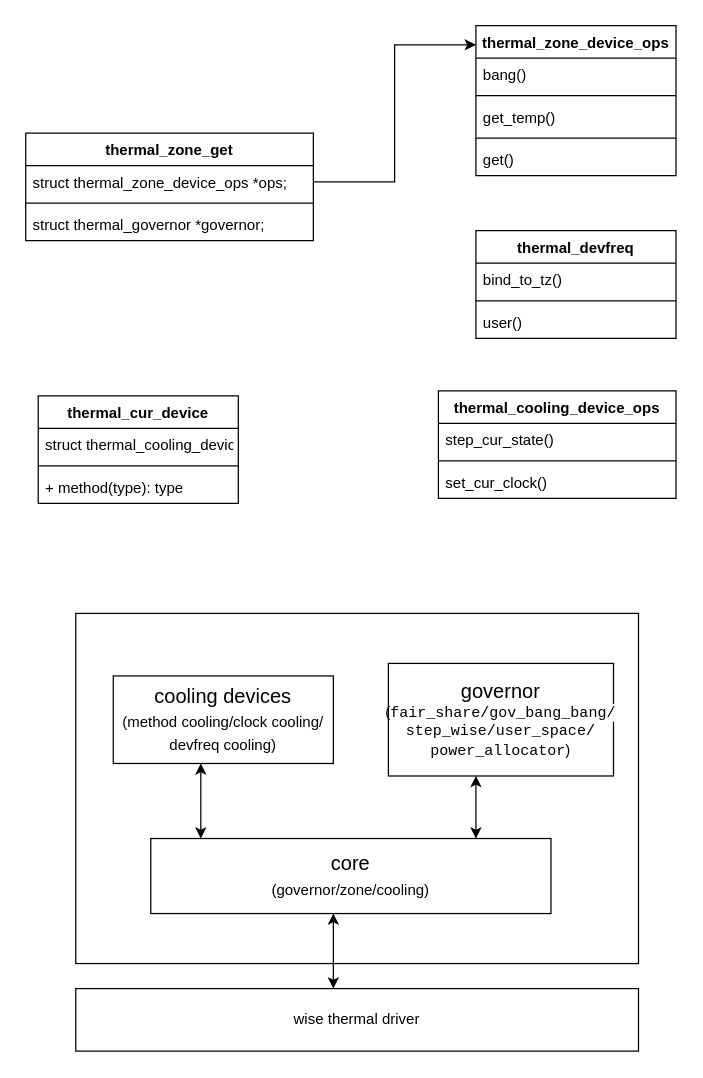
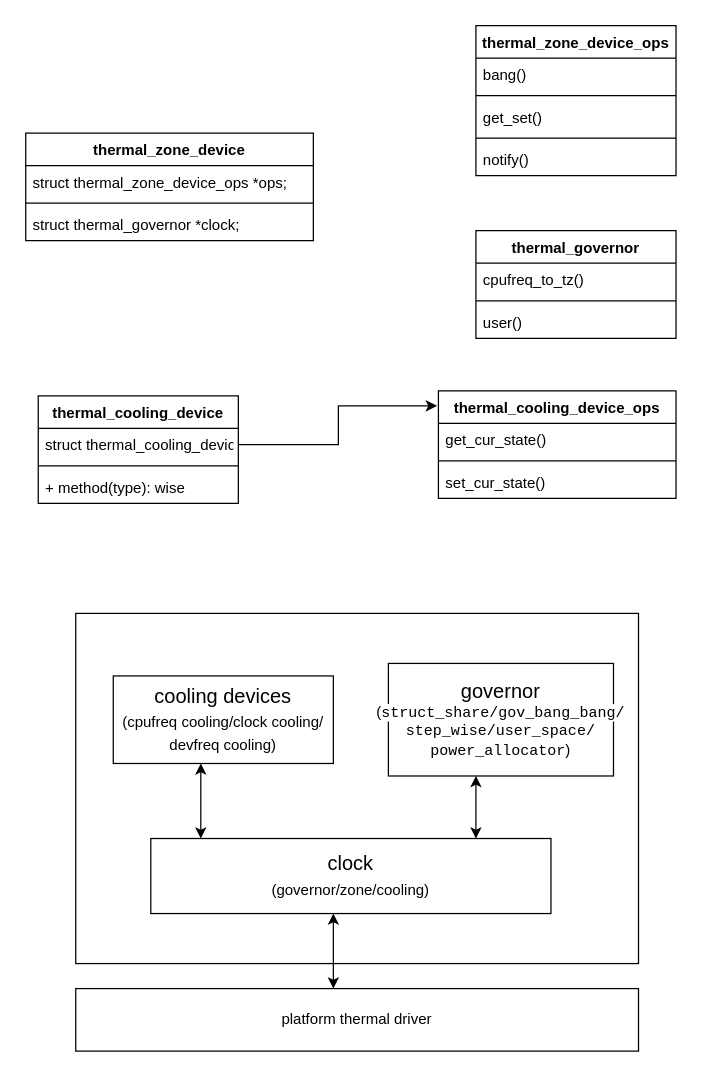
- <mxCell id="24" style="edgeStyle=orthogonalEdgeStyle;rounded=0;orthogonalLoop=1;jettySize=auto;html=1;exitX=1;exitY=0.5;exitDx=0;exitDy=0;entryX=0;entryY=0.128;entryDx=0;entryDy=0;entryPerimeter=0;fontColor=#000000;" edge="1" parent="1" source="3" target="6"><mxGeometry relative="1" as="geometry" /></mxCell>
- <mxCell id="9" value="get_temp()" style="text;strokeColor=none;fillColor=none;align=left;verticalAlign=top;spacingLeft=4;spacingRight=4;overflow=hidden;rotatable=0;points=[[0,0.5],[1,0.5]];portConstraint=eastwest;fontColor=#000000;" vertex="1" parent="6"><mxGeometry y="60" width="160" height="26" as="geometry" /></mxCell>
+ <mxCell id="9" value="get_set()" style="text;strokeColor=none;fillColor=none;align=left;verticalAlign=top;spacingLeft=4;spacingRight=4;overflow=hidden;rotatable=0;points=[[0,0.5],[1,0.5]];portConstraint=eastwest;fontColor=#000000;" vertex="1" parent="6"><mxGeometry y="60" width="160" height="26" as="geometry" /></mxCell>
- <mxCell id="2" value="thermal_zone_get" style="swimlane;fontStyle=1;align=center;verticalAlign=top;childLayout=stackLayout;horizontal=1;startSize=26;horizontalStack=0;resizeParent=1;resizeParentMax=0;resizeLast=0;collapsible=1;marginBottom=0;fontColor=#000000;" vertex="1" parent="1"><mxGeometry x="20" y="106" width="230" height="86" as="geometry" /></mxCell>
+ <mxCell id="2" value="thermal_zone_device" style="swimlane;fontStyle=1;align=center;verticalAlign=top;childLayout=stackLayout;horizontal=1;startSize=26;horizontalStack=0;resizeParent=1;resizeParentMax=0;resizeLast=0;collapsible=1;marginBottom=0;fontColor=#000000;" vertex="1" parent="1"><mxGeometry x="20" y="106" width="230" height="86" as="geometry" /></mxCell>
- <mxCell id="11" value="get()" style="text;strokeColor=none;fillColor=none;align=left;verticalAlign=top;spacingLeft=4;spacingRight=4;overflow=hidden;rotatable=0;points=[[0,0.5],[1,0.5]];portConstraint=eastwest;fontColor=#000000;" vertex="1" parent="6"><mxGeometry y="94" width="160" height="26" as="geometry" /></mxCell>
+ <mxCell id="11" value="notify()" style="text;strokeColor=none;fillColor=none;align=left;verticalAlign=top;spacingLeft=4;spacingRight=4;overflow=hidden;rotatable=0;points=[[0,0.5],[1,0.5]];portConstraint=eastwest;fontColor=#000000;" vertex="1" parent="6"><mxGeometry y="94" width="160" height="26" as="geometry" /></mxCell>
- <mxCell id="5" value="struct thermal_governor *governor;" style="text;strokeColor=none;fillColor=none;align=left;verticalAlign=top;spacingLeft=4;spacingRight=4;overflow=hidden;rotatable=0;points=[[0,0.5],[1,0.5]];portConstraint=eastwest;fontColor=#000000;" vertex="1" parent="2"><mxGeometry y="60" width="230" height="26" as="geometry" /></mxCell>
+ <mxCell id="5" value="struct thermal_governor *clock;" style="text;strokeColor=none;fillColor=none;align=left;verticalAlign=top;spacingLeft=4;spacingRight=4;overflow=hidden;rotatable=0;points=[[0,0.5],[1,0.5]];portConstraint=eastwest;fontColor=#000000;" vertex="1" parent="2"><mxGeometry y="60" width="230" height="26" as="geometry" /></mxCell>
- <mxCell id="20" value="thermal_devfreq" style="swimlane;fontStyle=1;align=center;verticalAlign=top;childLayout=stackLayout;horizontal=1;startSize=26;horizontalStack=0;resizeParent=1;resizeParentMax=0;resizeLast=0;collapsible=1;marginBottom=0;fontColor=#000000;" vertex="1" parent="1"><mxGeometry x="380" y="184" width="160" height="86" as="geometry" /></mxCell>
+ <mxCell id="20" value="thermal_governor" style="swimlane;fontStyle=1;align=center;verticalAlign=top;childLayout=stackLayout;horizontal=1;startSize=26;horizontalStack=0;resizeParent=1;resizeParentMax=0;resizeLast=0;collapsible=1;marginBottom=0;fontColor=#000000;" vertex="1" parent="1"><mxGeometry x="380" y="184" width="160" height="86" as="geometry" /></mxCell>
- <mxCell id="21" value="bind_to_tz()" style="text;strokeColor=none;fillColor=none;align=left;verticalAlign=top;spacingLeft=4;spacingRight=4;overflow=hidden;rotatable=0;points=[[0,0.5],[1,0.5]];portConstraint=eastwest;fontColor=#000000;" vertex="1" parent="20"><mxGeometry y="26" width="160" height="26" as="geometry" /></mxCell>
+ <mxCell id="21" value="cpufreq_to_tz()" style="text;strokeColor=none;fillColor=none;align=left;verticalAlign=top;spacingLeft=4;spacingRight=4;overflow=hidden;rotatable=0;points=[[0,0.5],[1,0.5]];portConstraint=eastwest;fontColor=#000000;" vertex="1" parent="20"><mxGeometry y="26" width="160" height="26" as="geometry" /></mxCell>
- <mxCell id="12" value="thermal_cur_device" style="swimlane;fontStyle=1;align=center;verticalAlign=top;childLayout=stackLayout;horizontal=1;startSize=26;horizontalStack=0;resizeParent=1;resizeParentMax=0;resizeLast=0;collapsible=1;marginBottom=0;fontColor=#000000;" vertex="1" parent="1"><mxGeometry x="30" y="316" width="160" height="86" as="geometry" /></mxCell>
+ <mxCell id="12" value="thermal_cooling_device" style="swimlane;fontStyle=1;align=center;verticalAlign=top;childLayout=stackLayout;horizontal=1;startSize=26;horizontalStack=0;resizeParent=1;resizeParentMax=0;resizeLast=0;collapsible=1;marginBottom=0;fontColor=#000000;" vertex="1" parent="1"><mxGeometry x="30" y="316" width="160" height="86" as="geometry" /></mxCell>
+ <mxCell id="25" style="edgeStyle=orthogonalEdgeStyle;rounded=0;orthogonalLoop=1;jettySize=auto;html=1;exitX=1;exitY=0.5;exitDx=0;exitDy=0;entryX=-0.006;entryY=0.14;entryDx=0;entryDy=0;entryPerimeter=0;fontColor=#000000;" edge="1" parent="1" source="13" target="16"><mxGeometry relative="1" as="geometry" /></mxCell>
- <mxCell id="17" value="step_cur_state()" style="text;strokeColor=none;fillColor=none;align=left;verticalAlign=top;spacingLeft=4;spacingRight=4;overflow=hidden;rotatable=0;points=[[0,0.5],[1,0.5]];portConstraint=eastwest;fontColor=#000000;" vertex="1" parent="16"><mxGeometry y="26" width="190" height="26" as="geometry" /></mxCell>
+ <mxCell id="17" value="get_cur_state()" style="text;strokeColor=none;fillColor=none;align=left;verticalAlign=top;spacingLeft=4;spacingRight=4;overflow=hidden;rotatable=0;points=[[0,0.5],[1,0.5]];portConstraint=eastwest;fontColor=#000000;" vertex="1" parent="16"><mxGeometry y="26" width="190" height="26" as="geometry" /></mxCell>
- <mxCell id="19" value="set_cur_clock()" style="text;strokeColor=none;fillColor=none;align=left;verticalAlign=top;spacingLeft=4;spacingRight=4;overflow=hidden;rotatable=0;points=[[0,0.5],[1,0.5]];portConstraint=eastwest;fontColor=#000000;" vertex="1" parent="16"><mxGeometry y="60" width="190" height="26" as="geometry" /></mxCell>
+ <mxCell id="19" value="set_cur_state()" style="text;strokeColor=none;fillColor=none;align=left;verticalAlign=top;spacingLeft=4;spacingRight=4;overflow=hidden;rotatable=0;points=[[0,0.5],[1,0.5]];portConstraint=eastwest;fontColor=#000000;" vertex="1" parent="16"><mxGeometry y="60" width="190" height="26" as="geometry" /></mxCell>
- <mxCell id="15" value="+ method(type): type" style="text;strokeColor=none;fillColor=none;align=left;verticalAlign=top;spacingLeft=4;spacingRight=4;overflow=hidden;rotatable=0;points=[[0,0.5],[1,0.5]];portConstraint=eastwest;fontColor=#000000;" vertex="1" parent="12"><mxGeometry y="60" width="160" height="26" as="geometry" /></mxCell>
+ <mxCell id="15" value="+ method(type): wise" style="text;strokeColor=none;fillColor=none;align=left;verticalAlign=top;spacingLeft=4;spacingRight=4;overflow=hidden;rotatable=0;points=[[0,0.5],[1,0.5]];portConstraint=eastwest;fontColor=#000000;" vertex="1" parent="12"><mxGeometry y="60" width="160" height="26" as="geometry" /></mxCell>
- <mxCell id="30" value="&lt;font&gt;&lt;font style=&quot;font-size: 16px&quot;&gt;cooling devices&lt;/font&gt;&lt;br&gt;&lt;span style=&quot;font-size: 12px&quot;&gt;(method cooling/clock cooling/&lt;/span&gt;&lt;br&gt;&lt;span style=&quot;font-size: 12px&quot;&gt;devfreq cooling)&lt;/span&gt;&lt;/font&gt;" style="rounded=0;whiteSpace=wrap;html=1;sketch=0;fontSize=16;" vertex="1" parent="1"><mxGeometry x="90" y="540" width="176" height="70" as="geometry" /></mxCell>
+ <mxCell id="30" value="&lt;font&gt;&lt;font style=&quot;font-size: 16px&quot;&gt;cooling devices&lt;/font&gt;&lt;br&gt;&lt;span style=&quot;font-size: 12px&quot;&gt;(cpufreq cooling/clock cooling/&lt;/span&gt;&lt;br&gt;&lt;span style=&quot;font-size: 12px&quot;&gt;devfreq cooling)&lt;/span&gt;&lt;/font&gt;" style="rounded=0;whiteSpace=wrap;html=1;sketch=0;fontSize=16;" vertex="1" parent="1"><mxGeometry x="90" y="540" width="176" height="70" as="geometry" /></mxCell>
- <mxCell id="28" value="&lt;font style=&quot;font-size: 16px&quot;&gt;governor&lt;/font&gt;&lt;br&gt;(&lt;span style=&quot;background-color: rgb(255 , 255 , 255) ; font-family: &amp;#34;menlo&amp;#34; , &amp;#34;monaco&amp;#34; , &amp;#34;courier new&amp;#34; , monospace&quot;&gt;fair_share/&lt;/span&gt;&lt;span style=&quot;background-color: rgb(255 , 255 , 255) ; font-family: &amp;#34;menlo&amp;#34; , &amp;#34;monaco&amp;#34; , &amp;#34;courier new&amp;#34; , monospace&quot;&gt;gov_bang_bang/&lt;br&gt;&lt;/span&gt;&lt;span style=&quot;background-color: rgb(255 , 255 , 255) ; font-family: &amp;#34;menlo&amp;#34; , &amp;#34;monaco&amp;#34; , &amp;#34;courier new&amp;#34; , monospace&quot;&gt;step_wise/&lt;/span&gt;&lt;span style=&quot;background-color: rgb(255 , 255 , 255) ; font-family: &amp;#34;menlo&amp;#34; , &amp;#34;monaco&amp;#34; , &amp;#34;courier new&amp;#34; , monospace&quot;&gt;user_space/&lt;br&gt;&lt;/span&gt;&lt;span style=&quot;background-color: rgb(255 , 255 , 255) ; font-family: &amp;#34;menlo&amp;#34; , &amp;#34;monaco&amp;#34; , &amp;#34;courier new&amp;#34; , monospace&quot;&gt;power_allocator&lt;/span&gt;&lt;span&gt;)&lt;/span&gt;" style="rounded=0;whiteSpace=wrap;html=1;sketch=0;strokeColor=#000000;" vertex="1" parent="1"><mxGeometry x="310" y="530" width="180" height="90" as="geometry" /></mxCell>
+ <mxCell id="28" value="&lt;font style=&quot;font-size: 16px&quot;&gt;governor&lt;/font&gt;&lt;br&gt;(&lt;span style=&quot;background-color: rgb(255 , 255 , 255) ; font-family: &amp;#34;menlo&amp;#34; , &amp;#34;monaco&amp;#34; , &amp;#34;courier new&amp;#34; , monospace&quot;&gt;struct_share/&lt;/span&gt;&lt;span style=&quot;background-color: rgb(255 , 255 , 255) ; font-family: &amp;#34;menlo&amp;#34; , &amp;#34;monaco&amp;#34; , &amp;#34;courier new&amp;#34; , monospace&quot;&gt;gov_bang_bang/&lt;br&gt;&lt;/span&gt;&lt;span style=&quot;background-color: rgb(255 , 255 , 255) ; font-family: &amp;#34;menlo&amp;#34; , &amp;#34;monaco&amp;#34; , &amp;#34;courier new&amp;#34; , monospace&quot;&gt;step_wise/&lt;/span&gt;&lt;span style=&quot;background-color: rgb(255 , 255 , 255) ; font-family: &amp;#34;menlo&amp;#34; , &amp;#34;monaco&amp;#34; , &amp;#34;courier new&amp;#34; , monospace&quot;&gt;user_space/&lt;br&gt;&lt;/span&gt;&lt;span style=&quot;background-color: rgb(255 , 255 , 255) ; font-family: &amp;#34;menlo&amp;#34; , &amp;#34;monaco&amp;#34; , &amp;#34;courier new&amp;#34; , monospace&quot;&gt;power_allocator&lt;/span&gt;&lt;span&gt;)&lt;/span&gt;" style="rounded=0;whiteSpace=wrap;html=1;sketch=0;strokeColor=#000000;" vertex="1" parent="1"><mxGeometry x="310" y="530" width="180" height="90" as="geometry" /></mxCell>
- <mxCell id="27" value="core&lt;br&gt;&lt;font style=&quot;font-size: 12px&quot;&gt;(governor/zone/cooling)&lt;/font&gt;" style="rounded=0;whiteSpace=wrap;html=1;sketch=0;fontSize=16;strokeColor=#000000;" vertex="1" parent="1"><mxGeometry x="120" y="670" width="320" height="60" as="geometry" /></mxCell>
+ <mxCell id="27" value="clock&lt;br&gt;&lt;font style=&quot;font-size: 12px&quot;&gt;(governor/zone/cooling)&lt;/font&gt;" style="rounded=0;whiteSpace=wrap;html=1;sketch=0;fontSize=16;strokeColor=#000000;" vertex="1" parent="1"><mxGeometry x="120" y="670" width="320" height="60" as="geometry" /></mxCell>
- <mxCell id="29" value="wise thermal driver" style="rounded=0;whiteSpace=wrap;html=1;sketch=0;strokeColor=#000000;" vertex="1" parent="1"><mxGeometry x="60" y="790" width="450" height="50" as="geometry" /></mxCell>
+ <mxCell id="29" value="platform thermal driver" style="rounded=0;whiteSpace=wrap;html=1;sketch=0;strokeColor=#000000;" vertex="1" parent="1"><mxGeometry x="60" y="790" width="450" height="50" as="geometry" /></mxCell>
